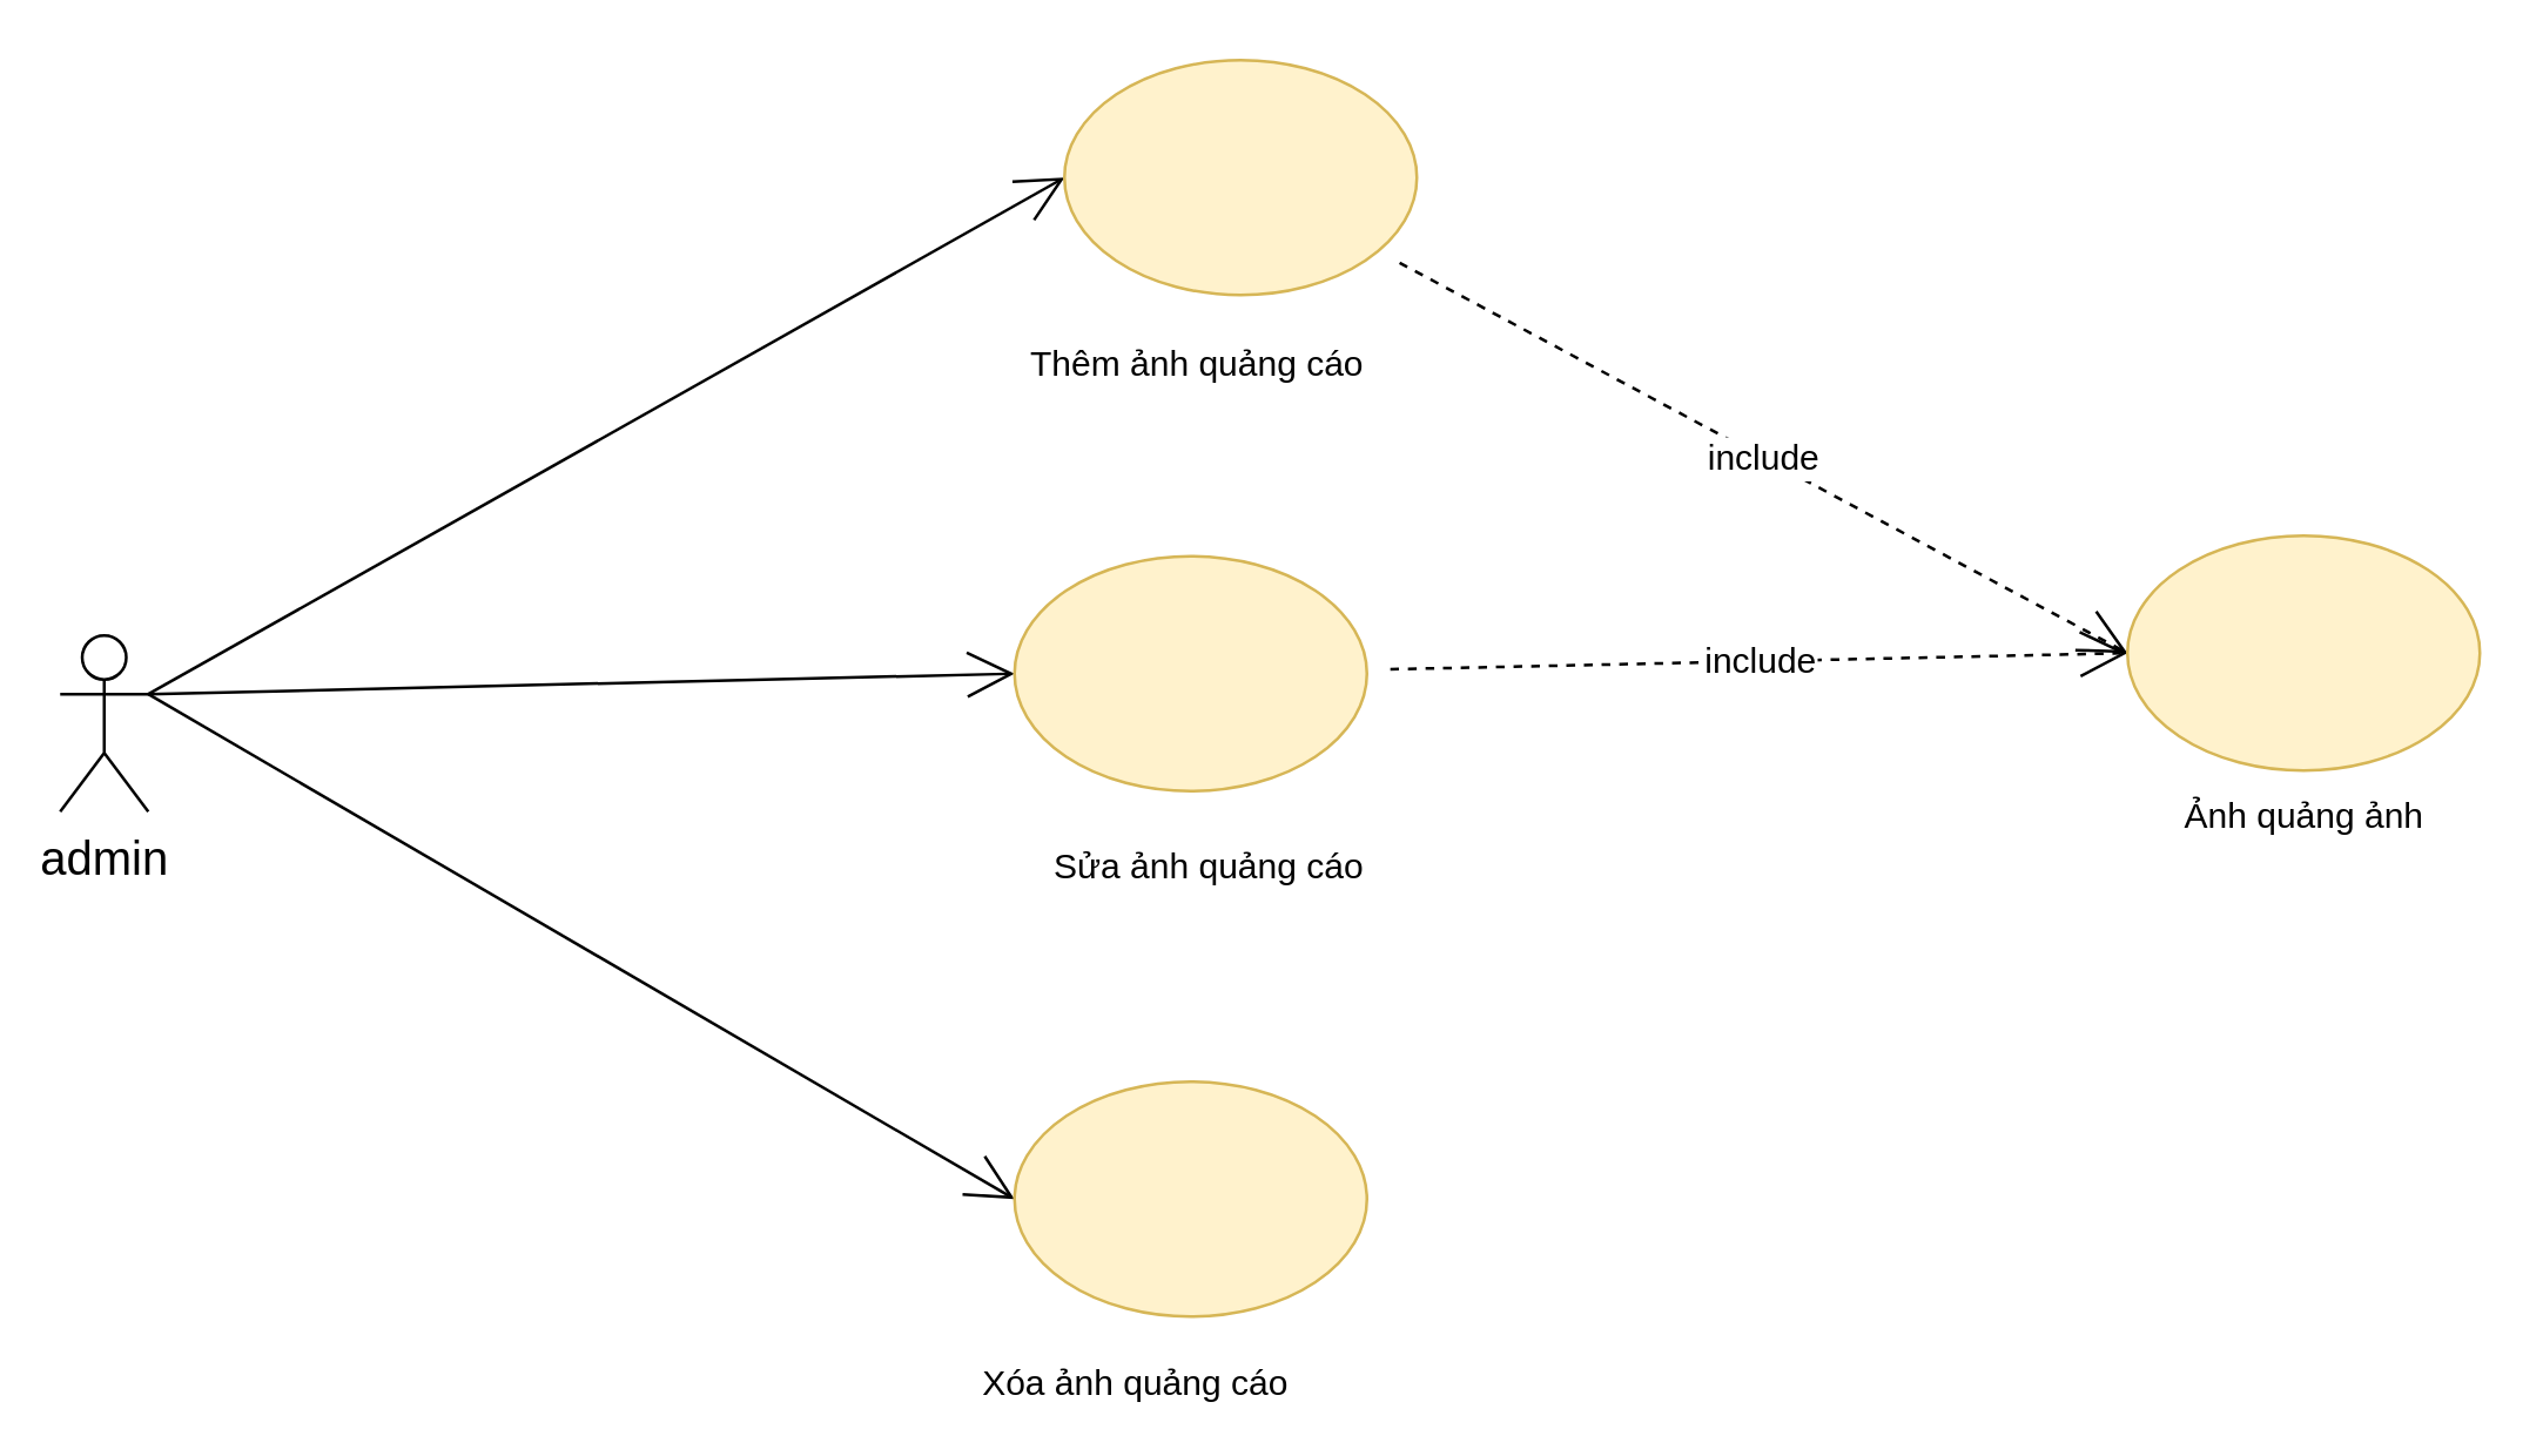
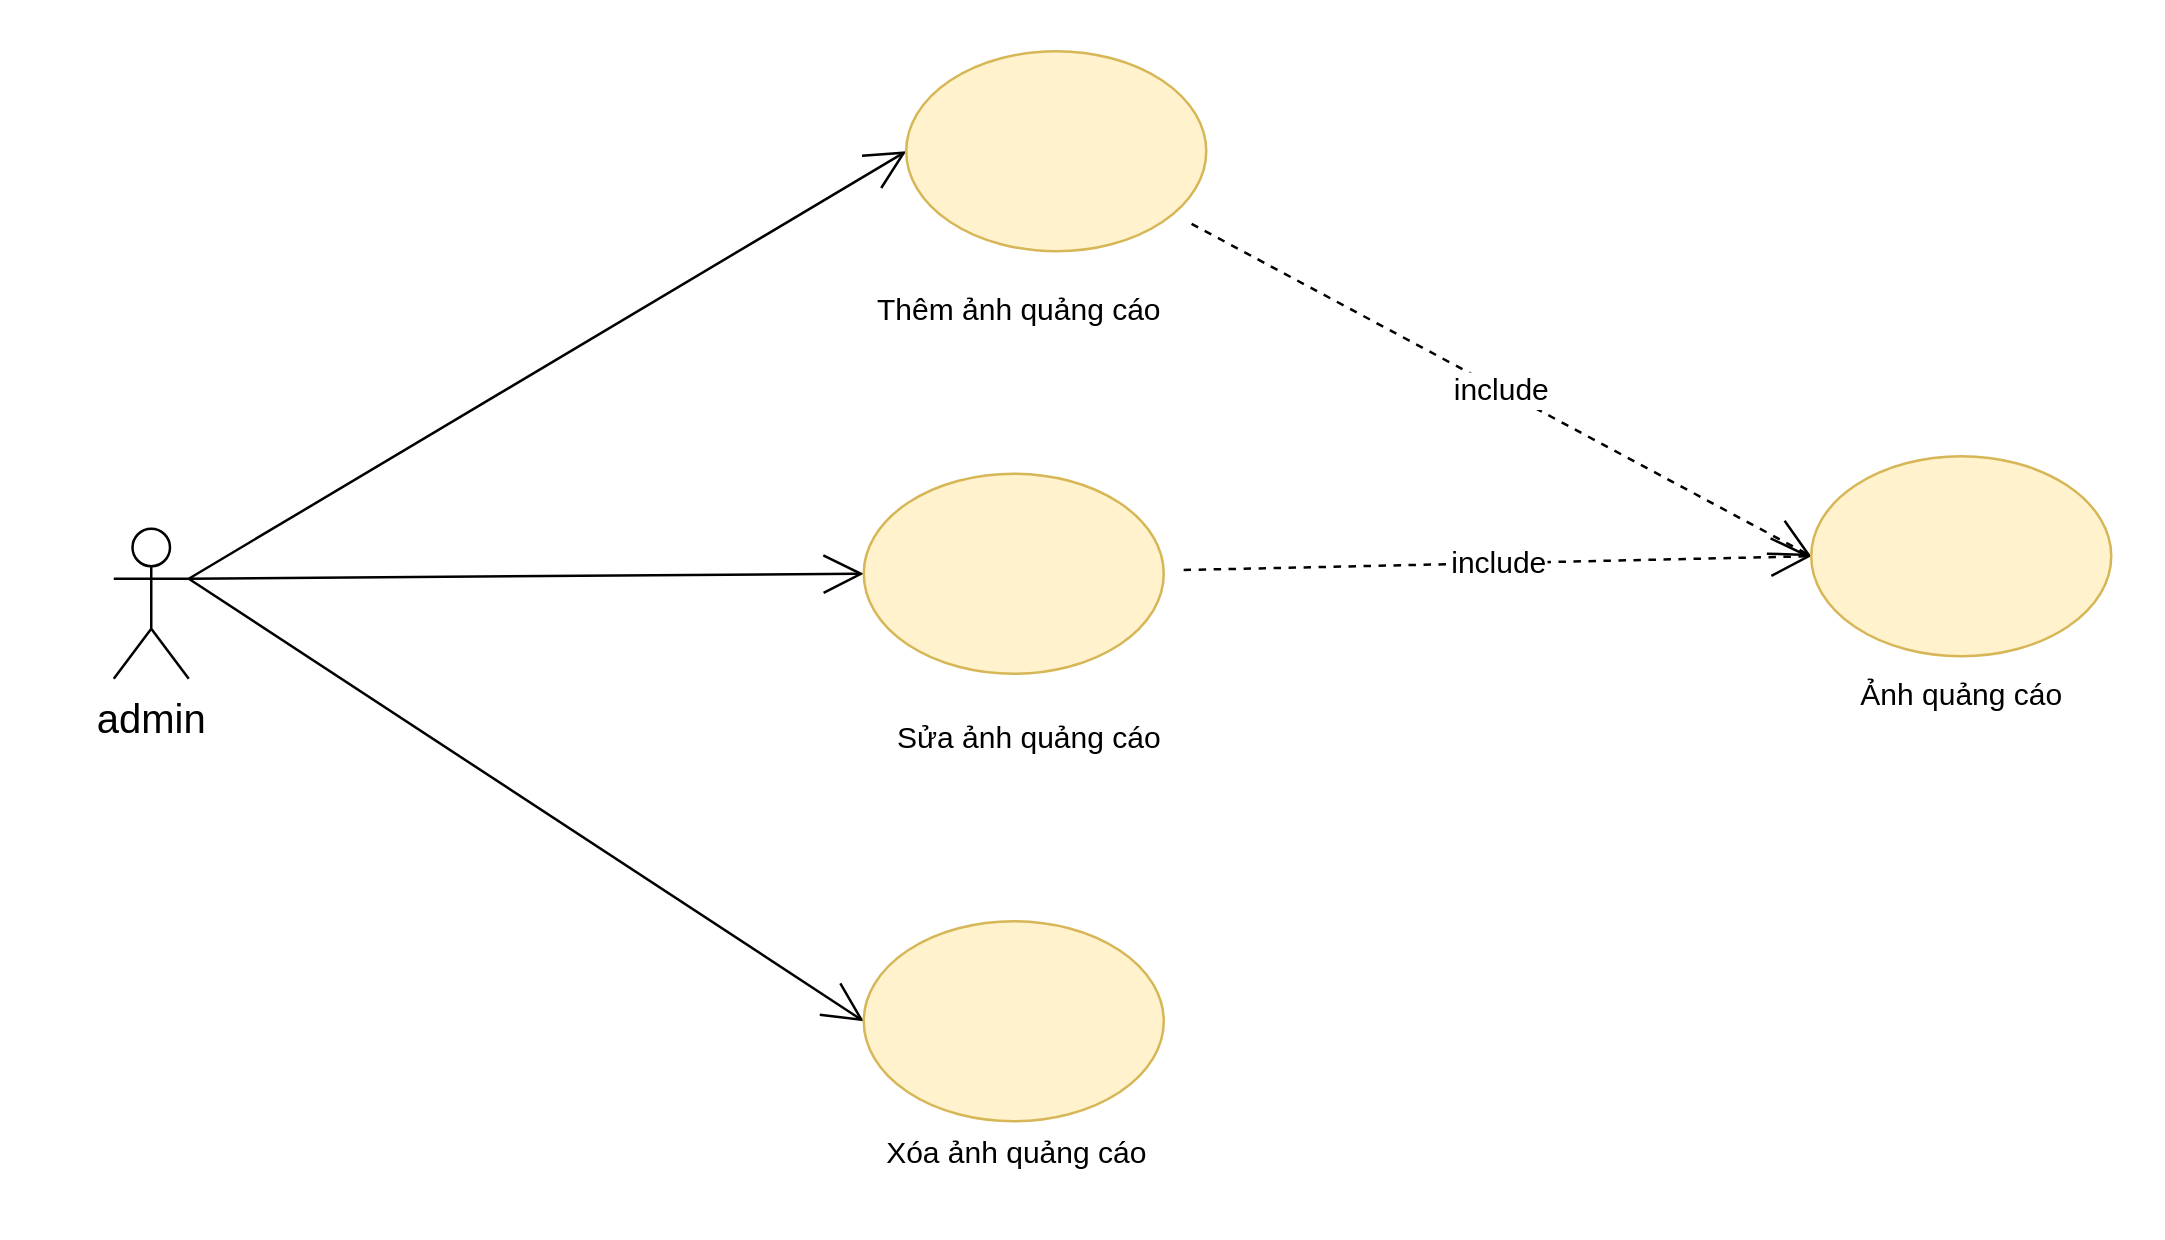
- <mxCell id="2" value="admin" style="shape=umlActor;verticalLabelPosition=bottom;verticalAlign=top;html=1;outlineConnect=0;fontSize=16;" parent="1" vertex="1"><mxGeometry x="20" y="216" width="30" height="60" as="geometry" /></mxCell>
+ <mxCell id="2" value="admin" style="shape=umlActor;verticalLabelPosition=bottom;verticalAlign=top;html=1;outlineConnect=0;fontSize=16;" parent="1" vertex="1"><mxGeometry x="45" y="211" width="30" height="60" as="geometry" /></mxCell>
- <mxCell id="15" value="Ảnh quảng ảnh" style="text;html=1;align=center;verticalAlign=middle;resizable=0;points=[];autosize=1;strokeColor=none;fillColor=none;" vertex="1" parent="1"><mxGeometry x="734.5" y="265" width="99" height="26" as="geometry" /></mxCell>
+ <mxCell id="15" value="Ảnh quảng cáo" style="text;html=1;align=center;verticalAlign=middle;resizable=0;points=[];autosize=1;strokeColor=none;fillColor=none;" vertex="1" parent="1"><mxGeometry x="734.5" y="265" width="99" height="26" as="geometry" /></mxCell>
- <mxCell id="14" value="Xóa ảnh quảng cáo" style="text;html=1;align=center;verticalAlign=middle;resizable=0;points=[];autosize=1;strokeColor=none;fillColor=none;" vertex="1" parent="1"><mxGeometry x="324.5" y="458" width="122" height="26" as="geometry" /></mxCell>
+ <mxCell id="14" value="Xóa ảnh quảng cáo" style="text;html=1;align=center;verticalAlign=middle;resizable=0;points=[];autosize=1;strokeColor=none;fillColor=none;" vertex="1" parent="1"><mxGeometry x="344.5" y="448" width="122" height="26" as="geometry" /></mxCell>
